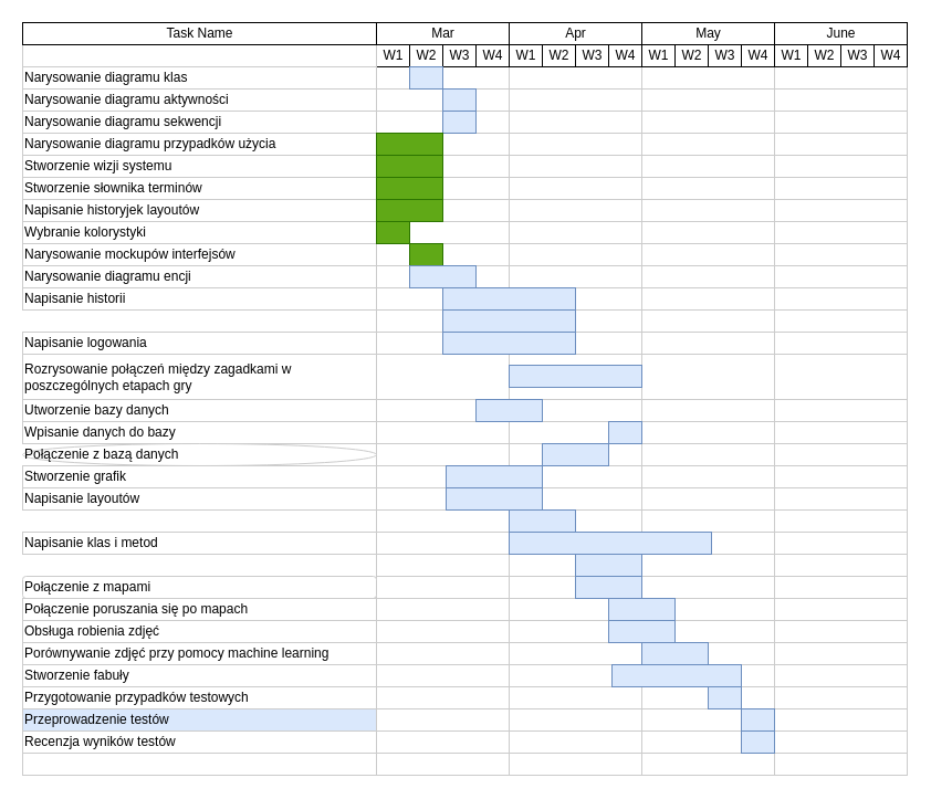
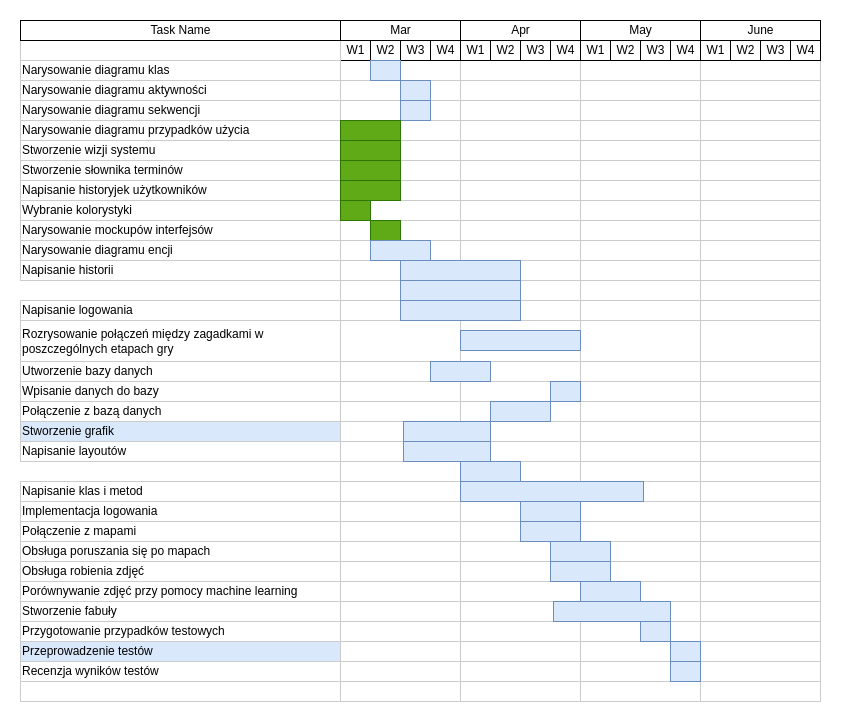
- <mxCell id="97" value="Napisanie historyjek layoutów" style="align=left;strokeColor=#CCCCCC;html=1;" parent="1" vertex="1"><mxGeometry x="20" y="180" width="320.0" height="20" as="geometry" /></mxCell>
+ <mxCell id="97" value="Napisanie historyjek użytkowników" style="align=left;strokeColor=#CCCCCC;html=1;" parent="1" vertex="1"><mxGeometry x="20" y="180" width="320.0" height="20" as="geometry" /></mxCell>
- <mxCell id="138" value="Połączenie z bazą danych" style="ellipse;align=left;strokeColor=#CCCCCC;html=1;" parent="1" vertex="1"><mxGeometry x="20" y="401" width="320.0" height="20" as="geometry" /></mxCell>
+ <mxCell id="138" value="Połączenie z bazą danych" style="align=left;strokeColor=#CCCCCC;html=1;" parent="1" vertex="1"><mxGeometry x="20" y="401" width="320.0" height="20" as="geometry" /></mxCell>
- <mxCell id="139" value="Stworzenie grafik" style="align=left;strokeColor=#CCCCCC;html=1;" parent="1" vertex="1"><mxGeometry x="20" y="421" width="320.0" height="20" as="geometry" /></mxCell>
+ <mxCell id="139" value="Stworzenie grafik" style="align=left;strokeColor=#CCCCCC;html=1;fillColor=#dae8fc;" parent="1" vertex="1"><mxGeometry x="20" y="421" width="320.0" height="20" as="geometry" /></mxCell>
+ <mxCell id="142" value="Implementacja logowania" style="align=left;strokeColor=#CCCCCC;html=1;" parent="1" vertex="1"><mxGeometry x="20" y="501" width="320.0" height="20" as="geometry" /></mxCell>
- <mxCell id="143" value="Połączenie z mapami" style="align=left;strokeColor=#CCCCCC;html=1;rounded=1;" parent="1" vertex="1"><mxGeometry x="20" y="521" width="320.0" height="20" as="geometry" /></mxCell>
+ <mxCell id="143" value="Połączenie z mapami" style="align=left;strokeColor=#CCCCCC;html=1;" parent="1" vertex="1"><mxGeometry x="20" y="521" width="320.0" height="20" as="geometry" /></mxCell>
- <mxCell id="144" value="Połączenie poruszania się po mapach" style="align=left;strokeColor=#CCCCCC;html=1;" parent="1" vertex="1"><mxGeometry x="20" y="541" width="320.0" height="20" as="geometry" /></mxCell>
+ <mxCell id="144" value="Obsługa poruszania się po mapach" style="align=left;strokeColor=#CCCCCC;html=1;" parent="1" vertex="1"><mxGeometry x="20" y="541" width="320.0" height="20" as="geometry" /></mxCell>
